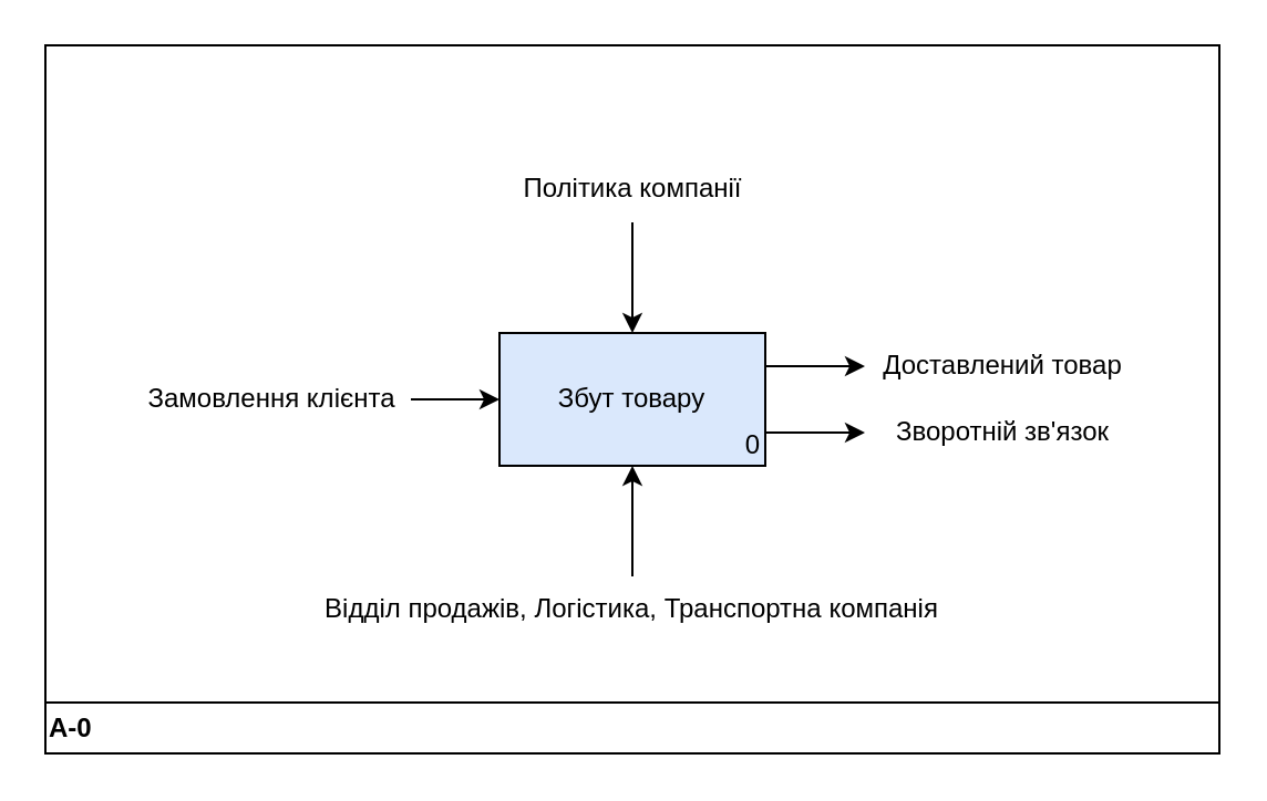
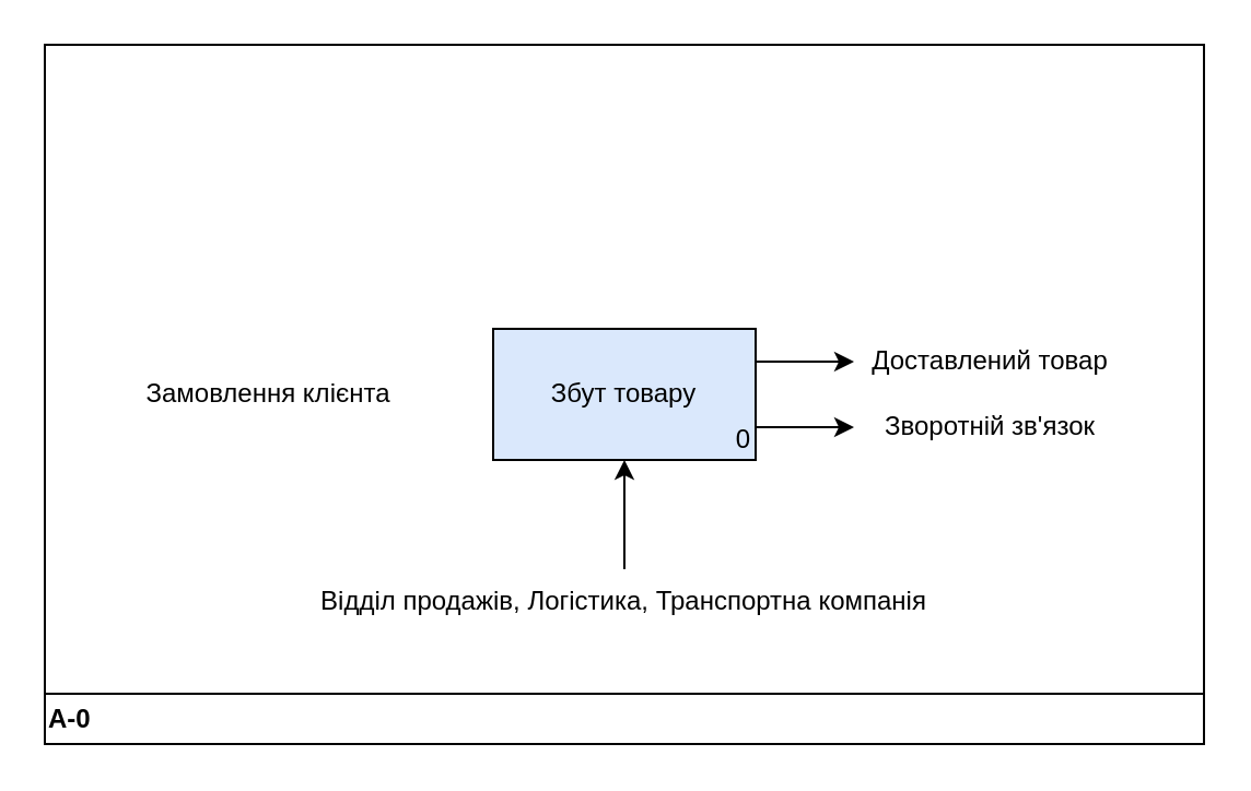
- <mxCell id="7" value="Політика компанії" style="text;html=1;align=center;verticalAlign=middle;whiteSpace=wrap;rounded=0;" parent="2" vertex="1"><mxGeometry x="202.5" y="50" width="125" height="30" as="geometry" /></mxCell>
- <mxCell id="6" style="edgeStyle=orthogonalEdgeStyle;rounded=0;orthogonalLoop=1;jettySize=auto;html=1;exitX=0.5;exitY=1;exitDx=0;exitDy=0;entryX=0.5;entryY=0;entryDx=0;entryDy=0;" parent="2" source="7" target="5" edge="1"><mxGeometry relative="1" as="geometry" /></mxCell>
- <mxCell id="8" style="edgeStyle=orthogonalEdgeStyle;rounded=0;orthogonalLoop=1;jettySize=auto;html=1;exitX=1;exitY=0.5;exitDx=0;exitDy=0;entryX=0;entryY=0.5;entryDx=0;entryDy=0;" edge="1" parent="2" source="9" target="5"><mxGeometry relative="1" as="geometry" /></mxCell>
